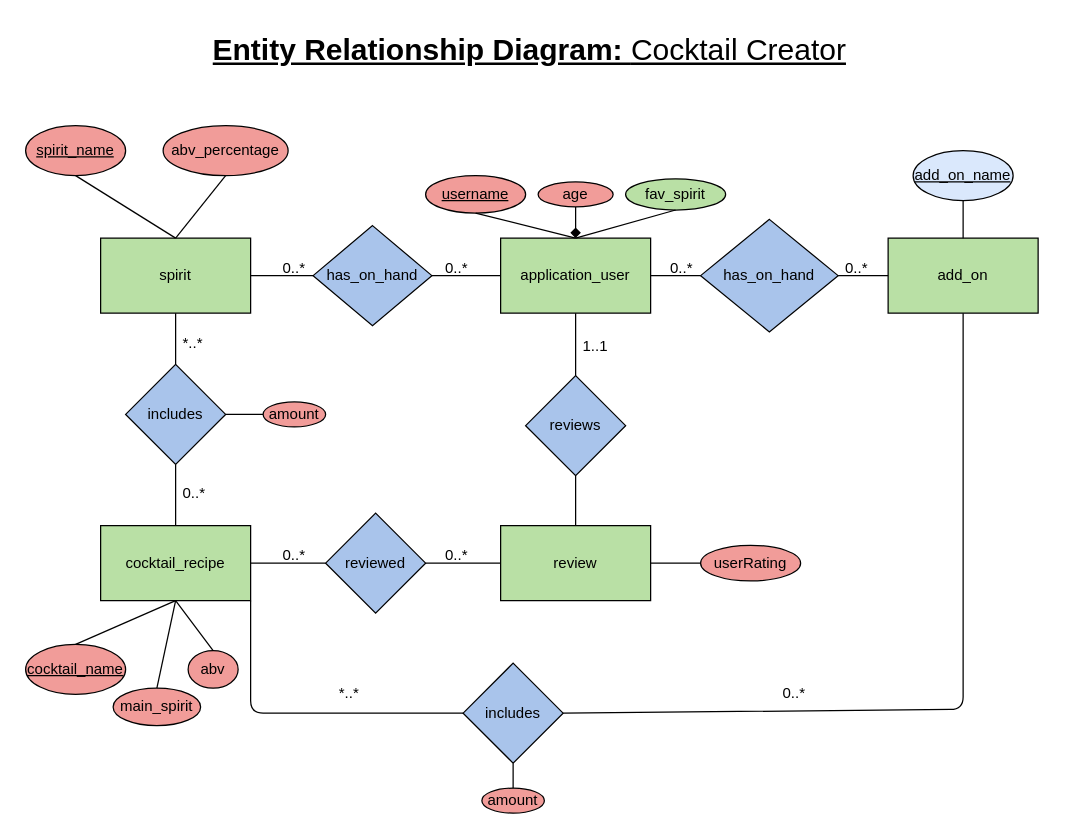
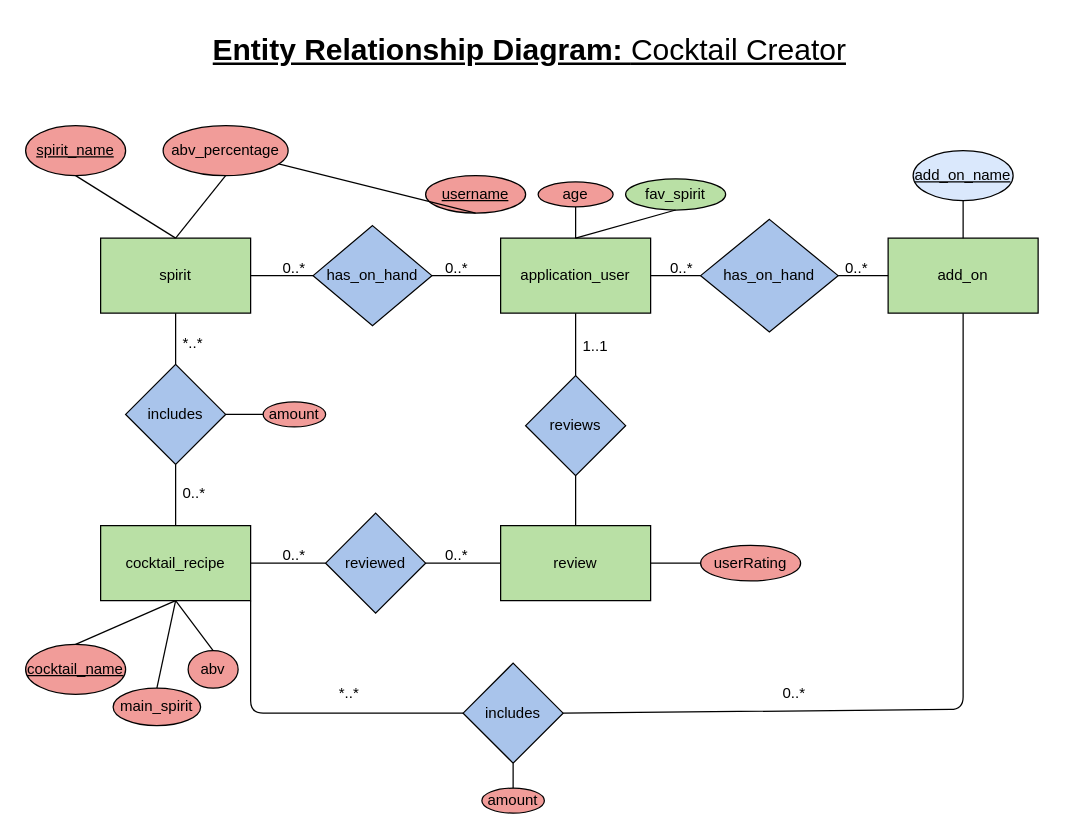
- <mxCell id="14" value="" style="endArrow=none;html=1;exitX=0.5;exitY=1;exitDx=0;exitDy=0;entryX=0.5;entryY=0;entryDx=0;entryDy=0;" parent="1" source="11" target="10" edge="1"><mxGeometry width="50" height="50" relative="1" as="geometry"><mxPoint x="500" y="320" as="sourcePoint" /><mxPoint x="550" y="270" as="targetPoint" /></mxGeometry></mxCell>
+ <mxCell id="14" value="" style="endArrow=none;html=1;exitX=0.5;exitY=1;exitDx=0;exitDy=0;" parent="1" source="11" target="4" edge="1"><mxGeometry width="50" height="50" relative="1" as="geometry"><mxPoint x="500" y="320" as="sourcePoint" /><mxPoint x="550" y="270" as="targetPoint" /></mxGeometry></mxCell>
- <mxCell id="13" value="" style="endArrow=diamond;html=1;exitX=0.5;exitY=1;exitDx=0;exitDy=0;entryX=0.5;entryY=0;entryDx=0;entryDy=0;" parent="1" source="12" target="10" edge="1"><mxGeometry width="50" height="50" relative="1" as="geometry"><mxPoint x="500" y="320" as="sourcePoint" /><mxPoint x="550" y="270" as="targetPoint" /></mxGeometry></mxCell>
+ <mxCell id="13" value="" style="endArrow=none;html=1;exitX=0.5;exitY=1;exitDx=0;exitDy=0;entryX=0.5;entryY=0;entryDx=0;entryDy=0;" parent="1" source="12" target="10" edge="1"><mxGeometry width="50" height="50" relative="1" as="geometry"><mxPoint x="500" y="320" as="sourcePoint" /><mxPoint x="550" y="270" as="targetPoint" /></mxGeometry></mxCell>
